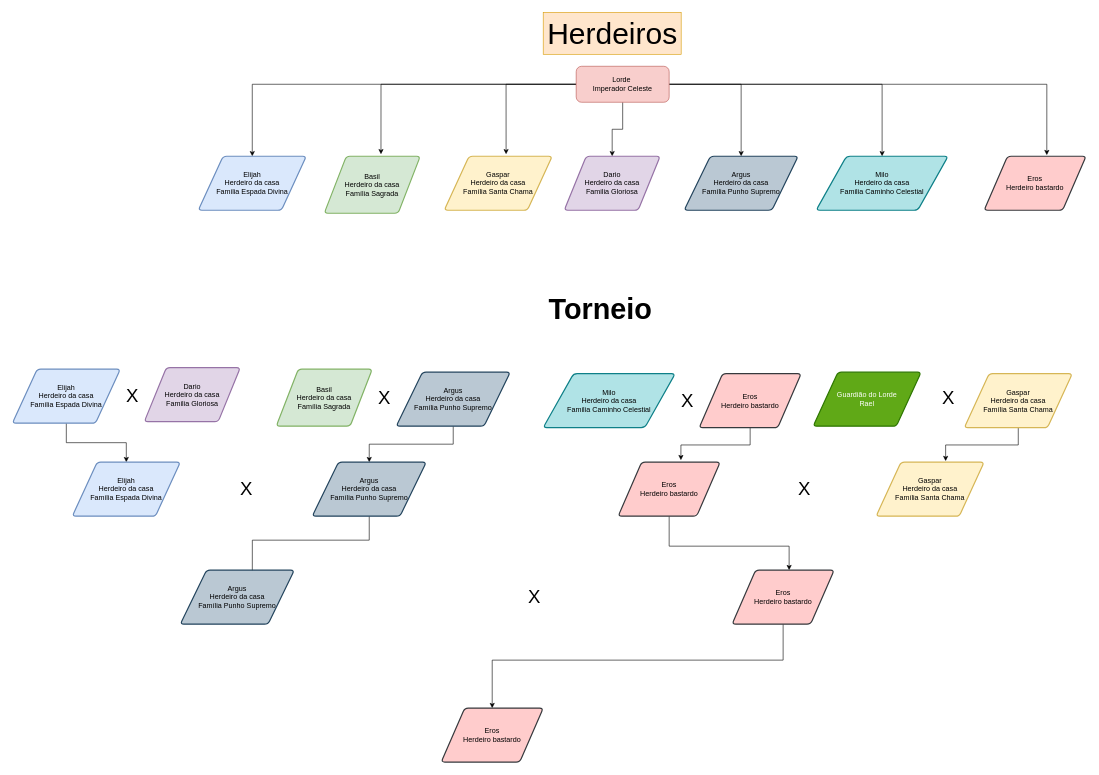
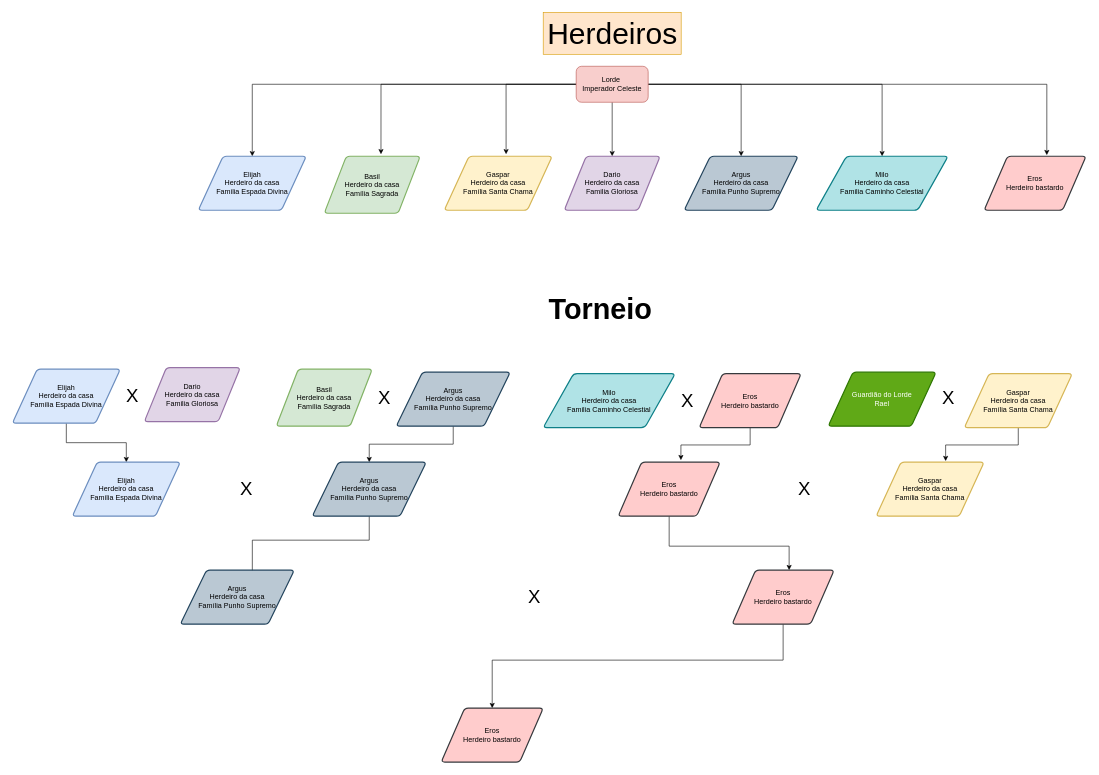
- <mxCell id="9" value="Lorde&amp;nbsp;&lt;br&gt;Imperador Celeste" style="rounded=1;whiteSpace=wrap;html=1;fillColor=#f8cecc;strokeColor=#b85450;" vertex="1" parent="1"><mxGeometry x="960" y="110" width="155" height="60" as="geometry" /></mxCell>
+ <mxCell id="9" value="Lorde&amp;nbsp;&lt;br&gt;Imperador Celeste" style="rounded=1;whiteSpace=wrap;html=1;fillColor=#f8cecc;strokeColor=#b85450;" vertex="1" parent="1"><mxGeometry x="960" y="110" width="120" height="60" as="geometry" /></mxCell>
- <mxCell id="34" value="&lt;font style=&quot;vertical-align: inherit&quot;&gt;&lt;font style=&quot;vertical-align: inherit&quot;&gt;Guardião do Lorde&lt;br&gt;Rael&lt;br&gt;&lt;/font&gt;&lt;/font&gt;" style="shape=parallelogram;html=1;strokeWidth=2;perimeter=parallelogramPerimeter;whiteSpace=wrap;rounded=1;arcSize=12;size=0.23;fillColor=#60a917;strokeColor=#2D7600;fontColor=#ffffff;" vertex="1" parent="1"><mxGeometry x="1355" y="620" width="180" height="90" as="geometry" /></mxCell>
+ <mxCell id="34" value="&lt;font style=&quot;vertical-align: inherit&quot;&gt;&lt;font style=&quot;vertical-align: inherit&quot;&gt;Guardião do Lorde&lt;br&gt;Rael&lt;br&gt;&lt;/font&gt;&lt;/font&gt;" style="shape=parallelogram;html=1;strokeWidth=2;perimeter=parallelogramPerimeter;whiteSpace=wrap;rounded=1;arcSize=12;size=0.23;fillColor=#60a917;strokeColor=#2D7600;fontColor=#ffffff;" vertex="1" parent="1"><mxGeometry x="1380" y="620" width="180" height="90" as="geometry" /></mxCell>
